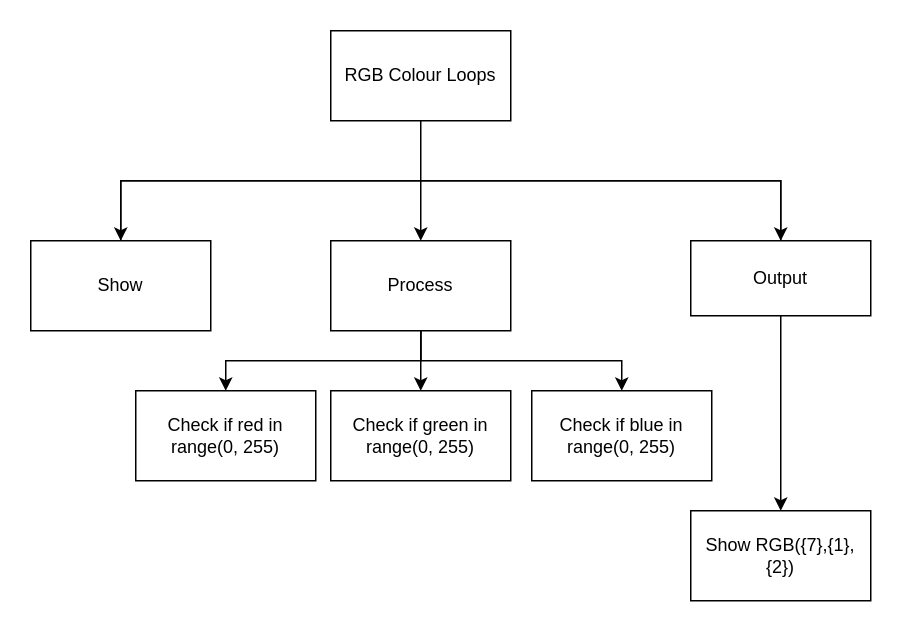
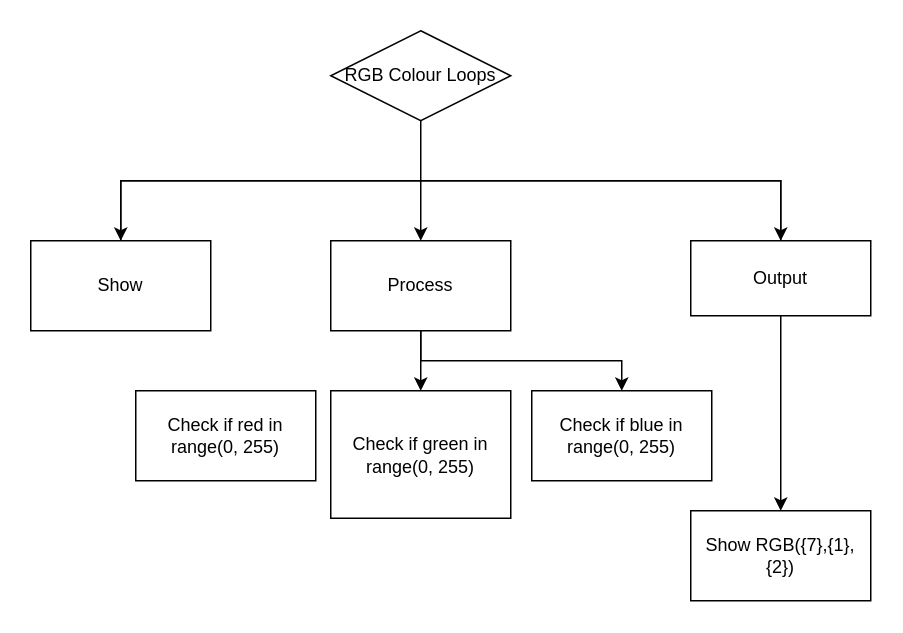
- <mxCell id="3" value="RGB Colour Loops" style="rounded=0;whiteSpace=wrap;html=1;" vertex="1" parent="1"><mxGeometry x="220" y="20" width="120" height="60" as="geometry" /></mxCell>
+ <mxCell id="3" value="RGB Colour Loops" style="rhombus;whiteSpace=wrap;html=1;" vertex="1" parent="1"><mxGeometry x="220" y="20" width="120" height="60" as="geometry" /></mxCell>
- <mxCell id="5" style="edgeStyle=none;rounded=0;html=1;entryX=0.5;entryY=0;entryDx=0;entryDy=0;" edge="1" parent="1" source="7" target="13"><mxGeometry relative="1" as="geometry"><Array as="points"><mxPoint x="280" y="240" /><mxPoint x="150" y="240" /></Array></mxGeometry></mxCell>
- <mxCell id="14" value="Check if&amp;nbsp;green in range(0, 255)" style="rounded=0;whiteSpace=wrap;html=1;" vertex="1" parent="1"><mxGeometry x="220" y="260" width="120" height="60" as="geometry" /></mxCell>
+ <mxCell id="14" value="Check if&amp;nbsp;green in range(0, 255)" style="rounded=0;whiteSpace=wrap;html=1;" vertex="1" parent="1"><mxGeometry x="220" y="260" width="120" height="85" as="geometry" /></mxCell>
